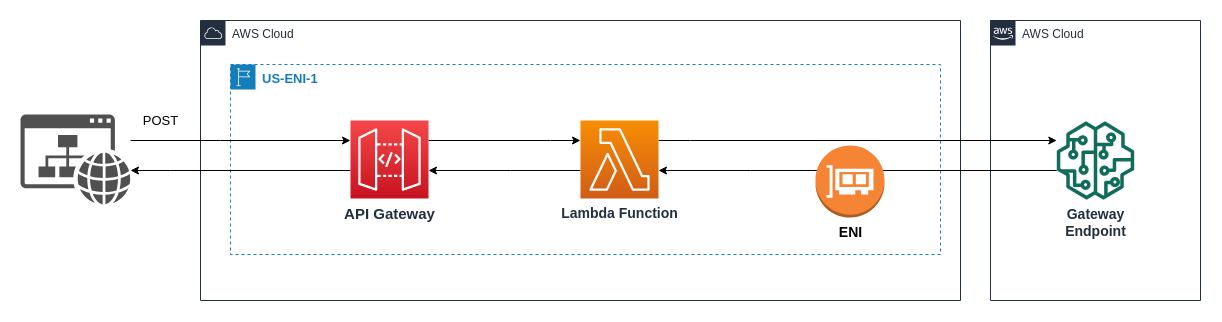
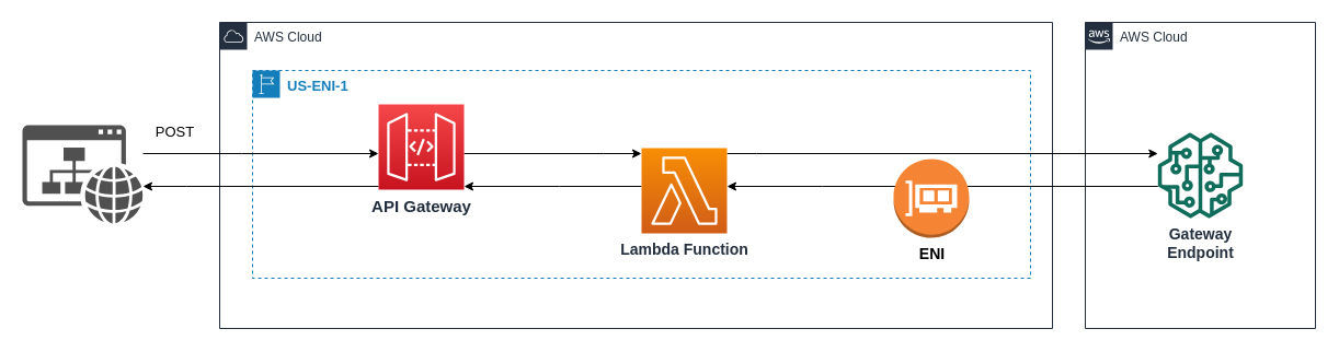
- <mxCell id="7" value="API Gateway" style="outlineConnect=0;fontColor=#232F3E;gradientColor=#F54749;gradientDirection=north;fillColor=#C7131F;strokeColor=#ffffff;dashed=0;verticalLabelPosition=bottom;verticalAlign=top;align=center;html=1;fontSize=15;fontStyle=1;aspect=fixed;shape=mxgraph.aws4.resourceIcon;resIcon=mxgraph.aws4.api_gateway;" vertex="1" parent="1"><mxGeometry x="350" y="120" width="78" height="78" as="geometry" /></mxCell>
+ <mxCell id="7" value="API Gateway" style="outlineConnect=0;fontColor=#232F3E;gradientColor=#F54749;gradientDirection=north;fillColor=#C7131F;strokeColor=#ffffff;dashed=0;verticalLabelPosition=bottom;verticalAlign=top;align=center;html=1;fontSize=15;fontStyle=1;aspect=fixed;shape=mxgraph.aws4.resourceIcon;resIcon=mxgraph.aws4.api_gateway;" vertex="1" parent="1"><mxGeometry x="345" y="95" width="78" height="78" as="geometry" /></mxCell>
- <mxCell id="10" value="Lambda Function" style="outlineConnect=0;fontColor=#232F3E;gradientColor=#F78E04;gradientDirection=north;fillColor=#D05C17;strokeColor=#ffffff;dashed=0;verticalLabelPosition=bottom;verticalAlign=top;align=center;html=1;fontSize=14;fontStyle=1;aspect=fixed;shape=mxgraph.aws4.resourceIcon;resIcon=mxgraph.aws4.lambda;" vertex="1" parent="1"><mxGeometry x="580" y="120" width="78" height="78" as="geometry" /></mxCell>
+ <mxCell id="10" value="Lambda Function" style="outlineConnect=0;fontColor=#232F3E;gradientColor=#F78E04;gradientDirection=north;fillColor=#D05C17;strokeColor=#ffffff;dashed=0;verticalLabelPosition=bottom;verticalAlign=top;align=center;html=1;fontSize=14;fontStyle=1;aspect=fixed;shape=mxgraph.aws4.resourceIcon;resIcon=mxgraph.aws4.lambda;" vertex="1" parent="1"><mxGeometry x="585" y="135" width="78" height="78" as="geometry" /></mxCell>
